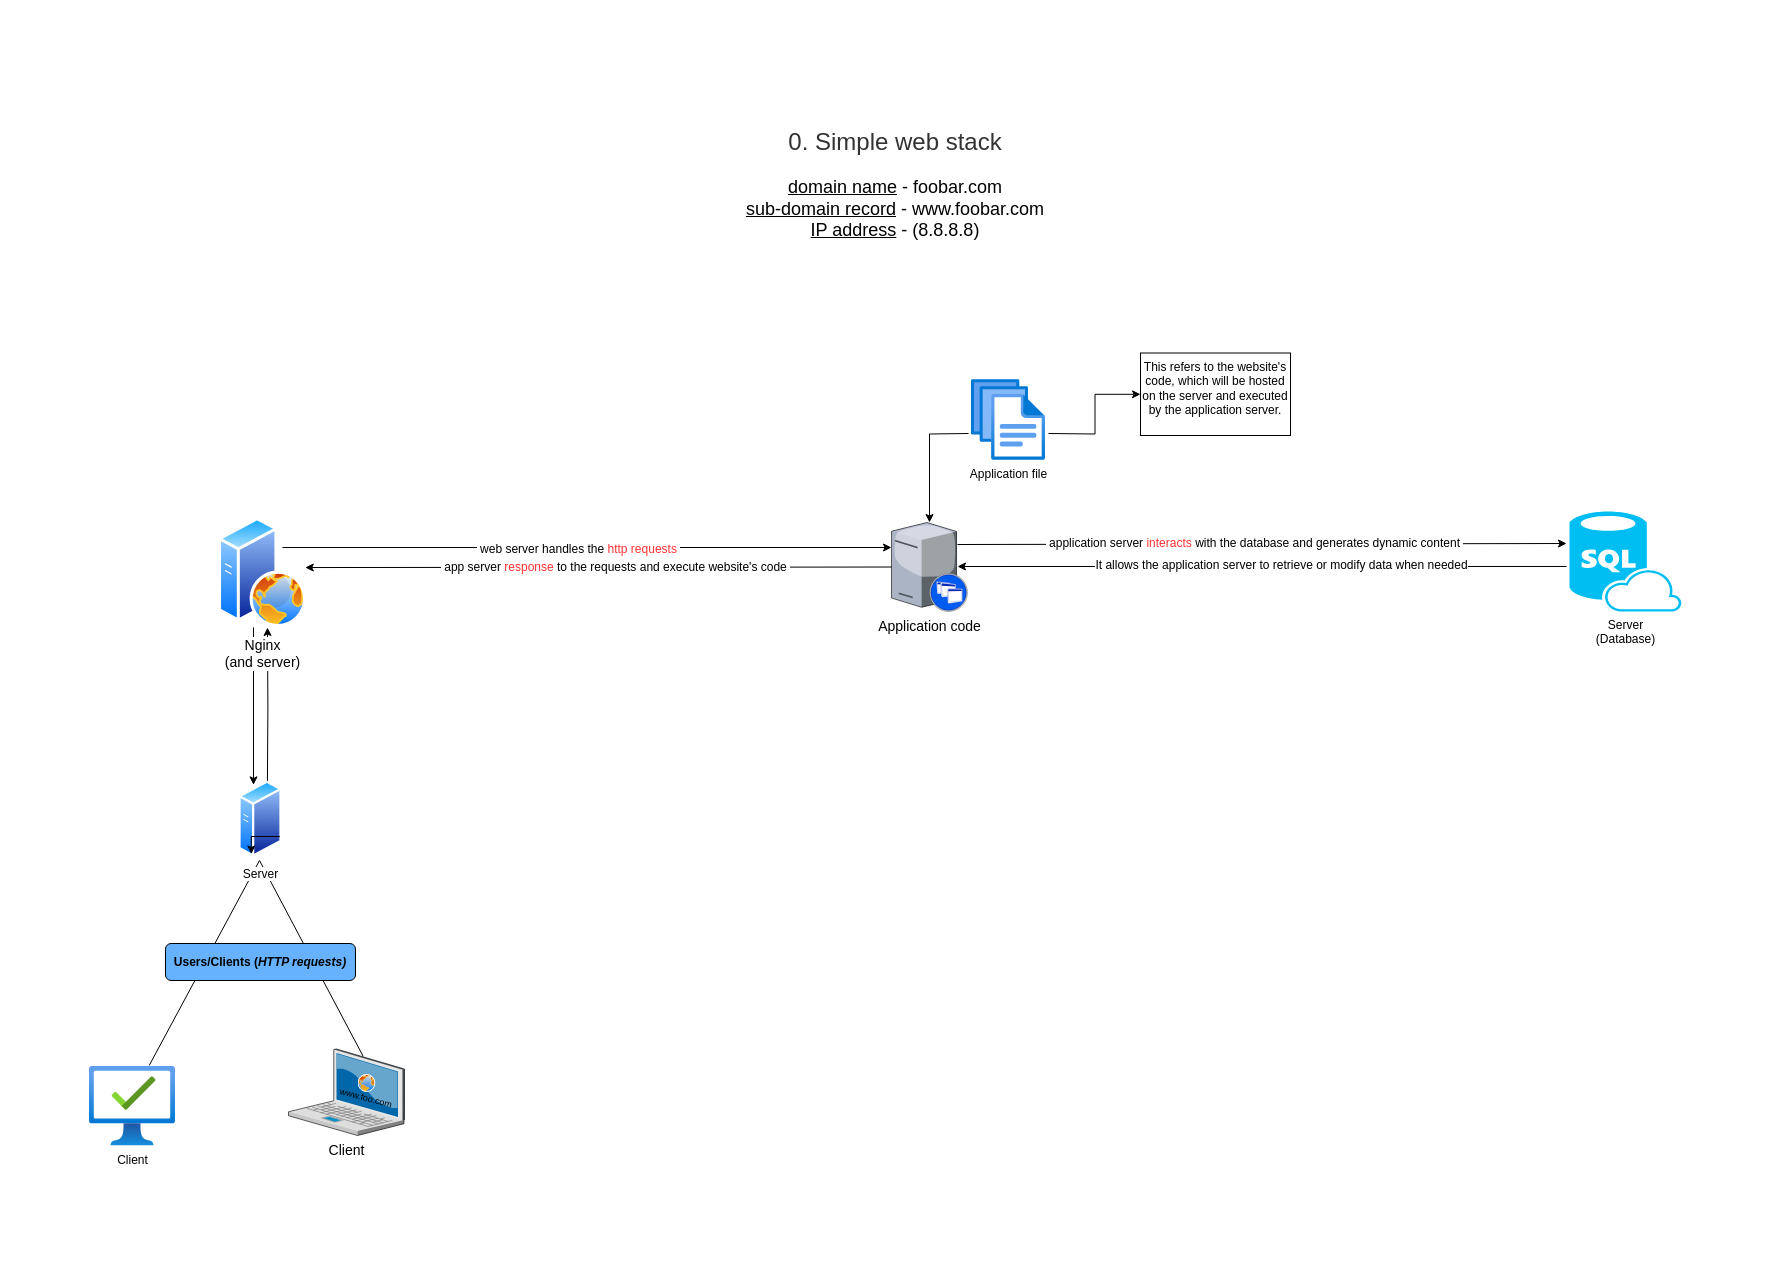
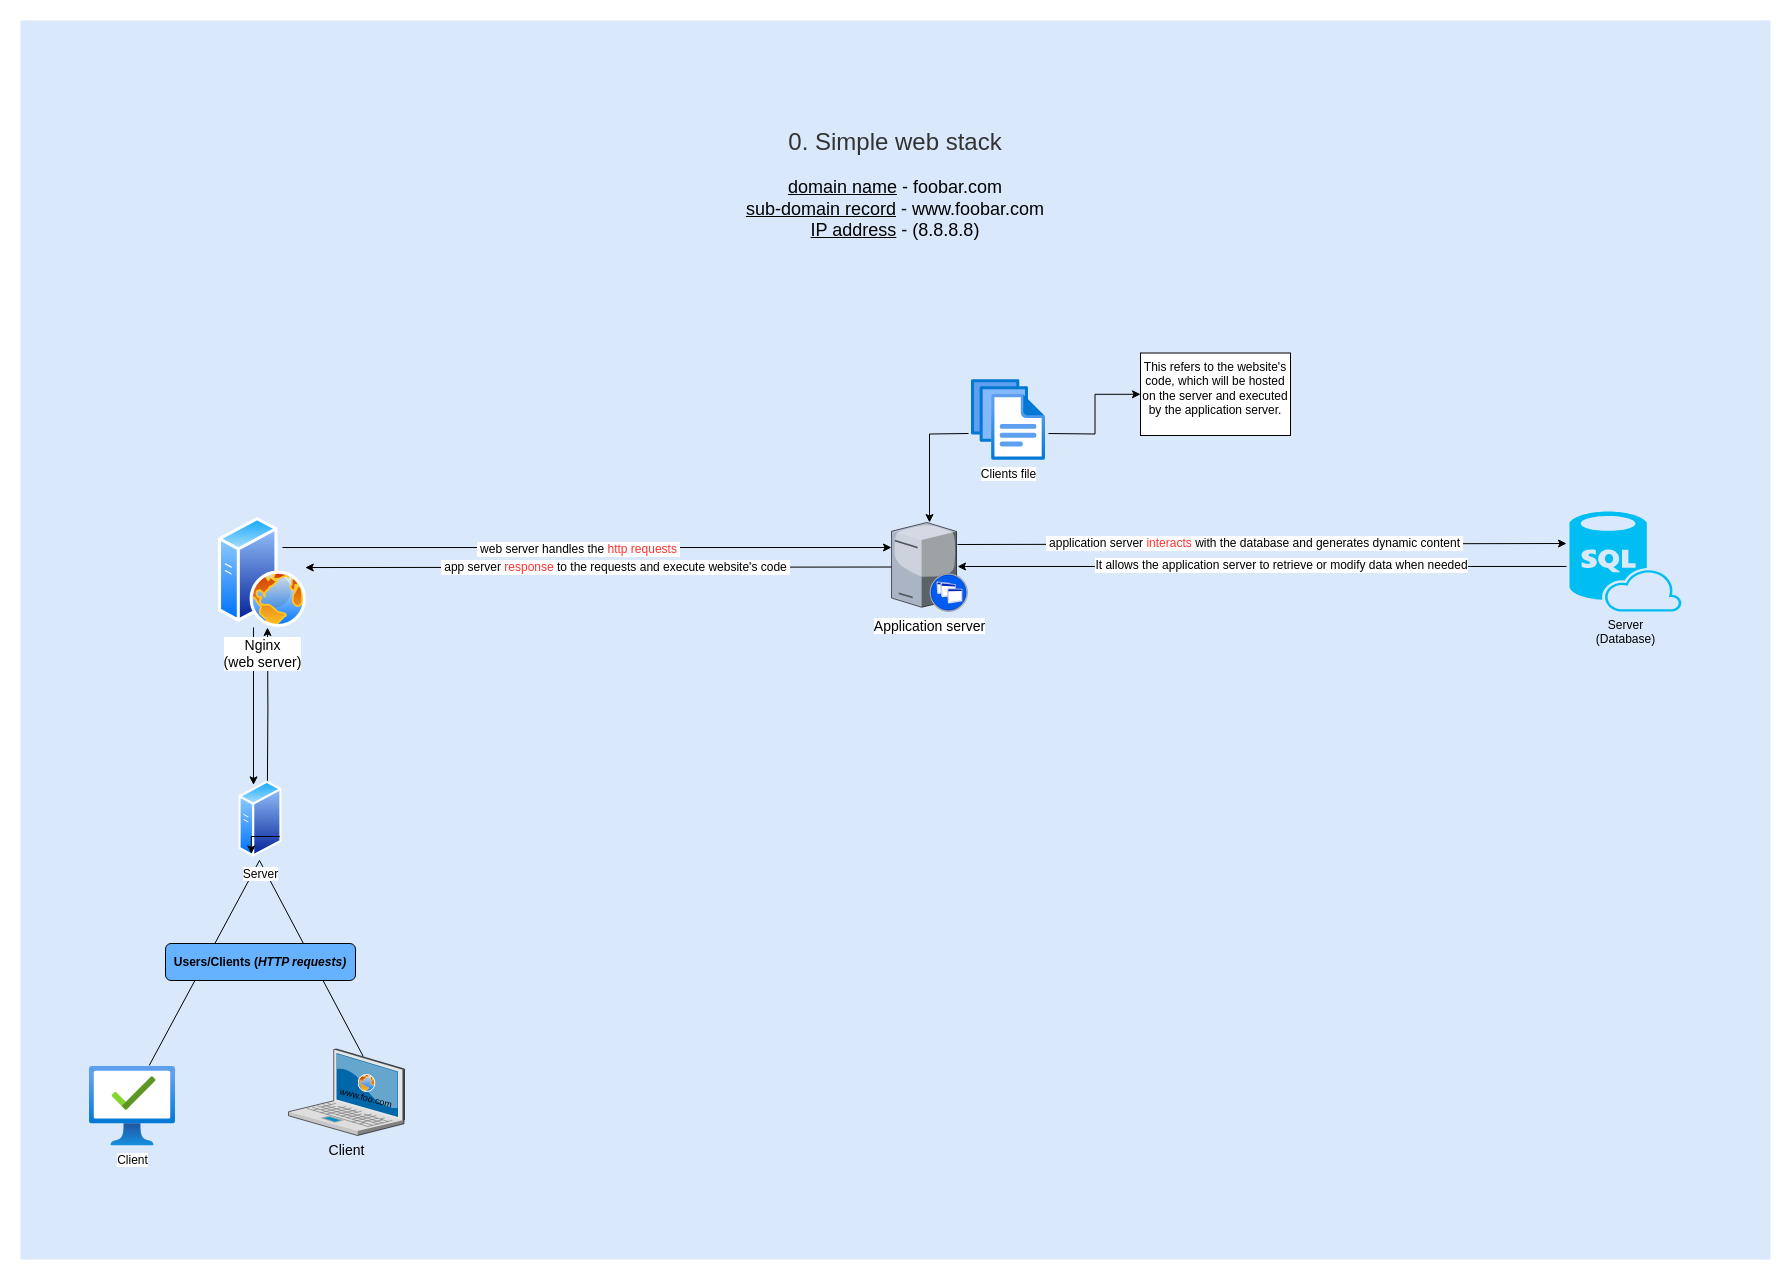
- <mxCell id="37" value="Application file" style="image;aspect=fixed;html=1;points=[];align=center;fontSize=12;image=img/lib/azure2/general/Files.svg;" vertex="1" parent="1"><mxGeometry x="971" y="379.06" width="74" height="80.94" as="geometry" /></mxCell>
+ <mxCell id="37" value="Clients file" style="image;aspect=fixed;html=1;points=[];align=center;fontSize=12;image=img/lib/azure2/general/Files.svg;" vertex="1" parent="1"><mxGeometry x="971" y="379.06" width="74" height="80.94" as="geometry" /></mxCell>
- <mxCell id="15" value="&lt;span style=&quot;background-color: rgb(255, 255, 255);&quot;&gt;Application code&lt;/span&gt;" style="verticalLabelPosition=bottom;aspect=fixed;html=1;verticalAlign=top;strokeColor=none;shape=mxgraph.citrix.xenapp_server;fillColor=#66B2FF;gradientColor=#0066CC;fontSize=14;" vertex="1" parent="1"><mxGeometry x="891" y="522" width="76" height="89" as="geometry" /></mxCell>
+ <mxCell id="15" value="&lt;span style=&quot;background-color: rgb(255, 255, 255);&quot;&gt;Application server&lt;/span&gt;" style="verticalLabelPosition=bottom;aspect=fixed;html=1;verticalAlign=top;strokeColor=none;shape=mxgraph.citrix.xenapp_server;fillColor=#66B2FF;gradientColor=#0066CC;fontSize=14;" vertex="1" parent="1"><mxGeometry x="891" y="522" width="76" height="89" as="geometry" /></mxCell>
- <mxCell id="11" value="&lt;h3 style=&quot;box-sizing: border-box; font-weight: 500; line-height: 1.1; color: rgb(51, 51, 51); margin-top: 0px; margin-bottom: 0px;&quot; class=&quot;panel-title&quot;&gt;&lt;br&gt;&lt;/h3&gt;&lt;div&gt;&lt;br&gt;&lt;/div&gt;&lt;div&gt;&lt;br&gt;&lt;/div&gt;&lt;div&gt;&lt;br&gt;&lt;/div&gt;&lt;div&gt;&lt;br&gt;&lt;/div&gt;&lt;div&gt;&lt;br&gt;&lt;/div&gt;&lt;h3 style=&quot;box-sizing: border-box; font-weight: 500; line-height: 1.1; color: rgb(51, 51, 51); margin-top: 0px; margin-bottom: 0px;&quot; class=&quot;panel-title&quot;&gt;&lt;font style=&quot;font-size: 24px;&quot;&gt;0. Simple web stack&lt;/font&gt;&lt;/h3&gt;&lt;div&gt;&lt;font style=&quot;font-size: 18px;&quot;&gt;&lt;br&gt;&lt;/font&gt;&lt;/div&gt;&lt;div&gt;&lt;font style=&quot;font-size: 18px;&quot;&gt;&lt;u&gt;domain name&lt;/u&gt; - foobar.com&lt;/font&gt;&lt;/div&gt;&lt;div&gt;&lt;font style=&quot;font-size: 18px;&quot;&gt;&lt;u&gt;sub-domain record&lt;/u&gt; - www.foobar.com&lt;/font&gt;&lt;/div&gt;&lt;div&gt;&lt;font style=&quot;font-size: 18px;&quot;&gt;&lt;u&gt;IP address&lt;/u&gt;&amp;nbsp;- (8.8.8.8&lt;font style=&quot;&quot;&gt;)&lt;/font&gt;&lt;/font&gt;&lt;/div&gt;" style="whiteSpace=wrap;html=1;fillColor=#ffffff;fontSize=14;strokeColor=none;verticalAlign=top;align=center;" vertex="1" parent="1"><mxGeometry x="20" y="20" width="1750" height="1239" as="geometry" /></mxCell>
+ <mxCell id="11" value="&lt;h3 style=&quot;box-sizing: border-box; font-weight: 500; line-height: 1.1; color: rgb(51, 51, 51); margin-top: 0px; margin-bottom: 0px;&quot; class=&quot;panel-title&quot;&gt;&lt;br&gt;&lt;/h3&gt;&lt;div&gt;&lt;br&gt;&lt;/div&gt;&lt;div&gt;&lt;br&gt;&lt;/div&gt;&lt;div&gt;&lt;br&gt;&lt;/div&gt;&lt;div&gt;&lt;br&gt;&lt;/div&gt;&lt;div&gt;&lt;br&gt;&lt;/div&gt;&lt;h3 style=&quot;box-sizing: border-box; font-weight: 500; line-height: 1.1; color: rgb(51, 51, 51); margin-top: 0px; margin-bottom: 0px;&quot; class=&quot;panel-title&quot;&gt;&lt;font style=&quot;font-size: 24px;&quot;&gt;0. Simple web stack&lt;/font&gt;&lt;/h3&gt;&lt;div&gt;&lt;font style=&quot;font-size: 18px;&quot;&gt;&lt;br&gt;&lt;/font&gt;&lt;/div&gt;&lt;div&gt;&lt;font style=&quot;font-size: 18px;&quot;&gt;&lt;u&gt;domain name&lt;/u&gt; - foobar.com&lt;/font&gt;&lt;/div&gt;&lt;div&gt;&lt;font style=&quot;font-size: 18px;&quot;&gt;&lt;u&gt;sub-domain record&lt;/u&gt; - www.foobar.com&lt;/font&gt;&lt;/div&gt;&lt;div&gt;&lt;font style=&quot;font-size: 18px;&quot;&gt;&lt;u&gt;IP address&lt;/u&gt;&amp;nbsp;- (8.8.8.8&lt;font style=&quot;&quot;&gt;)&lt;/font&gt;&lt;/font&gt;&lt;/div&gt;" style="whiteSpace=wrap;html=1;fillColor=#dae8fc;fontSize=14;strokeColor=none;verticalAlign=top;align=center;" vertex="1" parent="1"><mxGeometry x="20" y="20" width="1750" height="1239" as="geometry" /></mxCell>
- <mxCell id="33" value="&lt;font style=&quot;font-size: 14px;&quot;&gt;Nginx&lt;br&gt;(and server)&lt;/font&gt;" style="image;aspect=fixed;perimeter=ellipsePerimeter;html=1;align=center;shadow=0;dashed=0;spacingTop=3;image=img/lib/active_directory/web_server.svg;" vertex="1" parent="1"><mxGeometry x="218" y="517" width="88" height="110" as="geometry" /></mxCell>
+ <mxCell id="33" value="&lt;font style=&quot;font-size: 14px;&quot;&gt;Nginx&lt;br&gt;(web server)&lt;/font&gt;" style="image;aspect=fixed;perimeter=ellipsePerimeter;html=1;align=center;shadow=0;dashed=0;spacingTop=3;image=img/lib/active_directory/web_server.svg;" vertex="1" parent="1"><mxGeometry x="218" y="517" width="88" height="110" as="geometry" /></mxCell>
